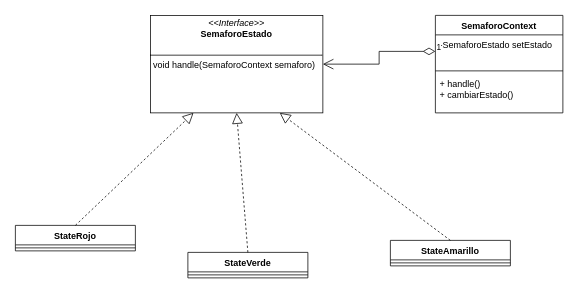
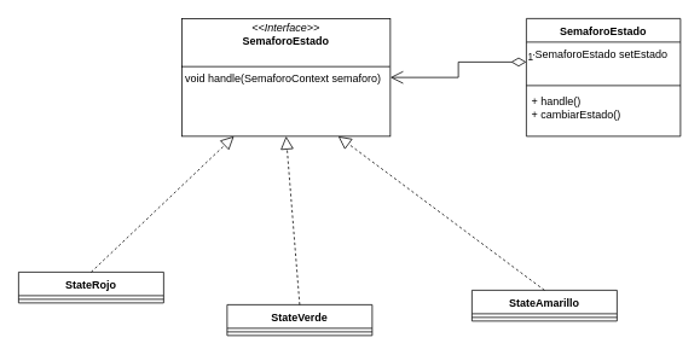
- <mxCell id="2" value="SemaforoContext" style="swimlane;fontStyle=1;align=center;verticalAlign=top;childLayout=stackLayout;horizontal=1;startSize=26;horizontalStack=0;resizeParent=1;resizeParentMax=0;resizeLast=0;collapsible=1;marginBottom=0;whiteSpace=wrap;html=1;" vertex="1" parent="1"><mxGeometry x="580" y="20" width="170" height="130" as="geometry" /></mxCell>
+ <mxCell id="2" value="SemaforoEstado" style="swimlane;fontStyle=1;align=center;verticalAlign=top;childLayout=stackLayout;horizontal=1;startSize=26;horizontalStack=0;resizeParent=1;resizeParentMax=0;resizeLast=0;collapsible=1;marginBottom=0;whiteSpace=wrap;html=1;" vertex="1" parent="1"><mxGeometry x="580" y="20" width="170" height="130" as="geometry" /></mxCell>
